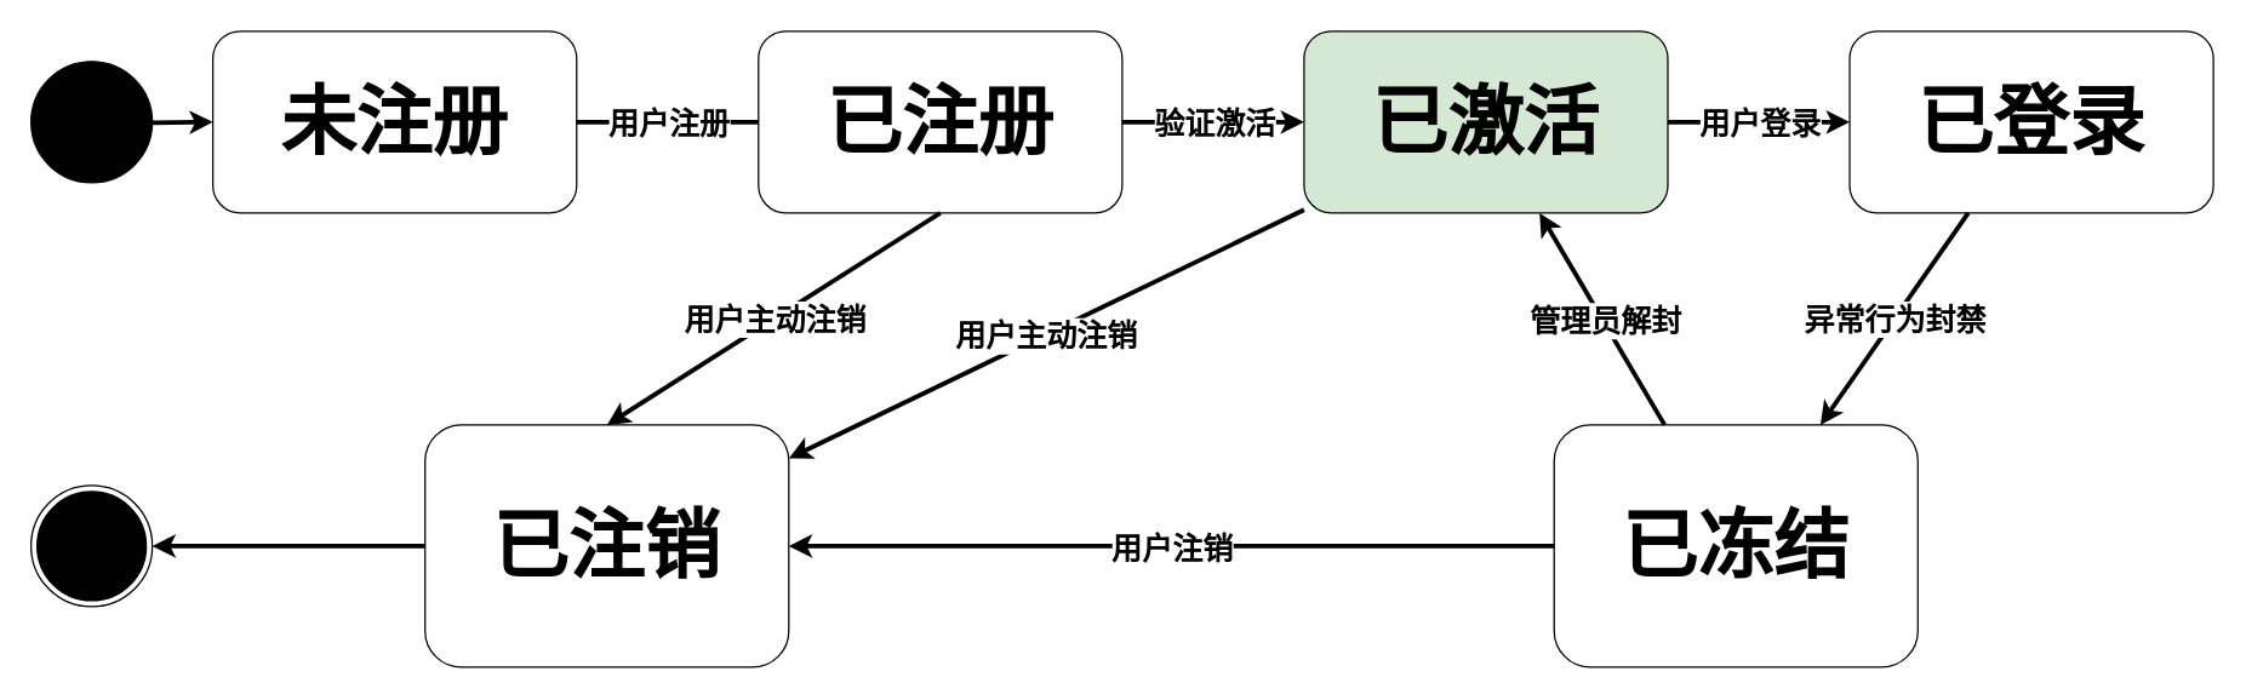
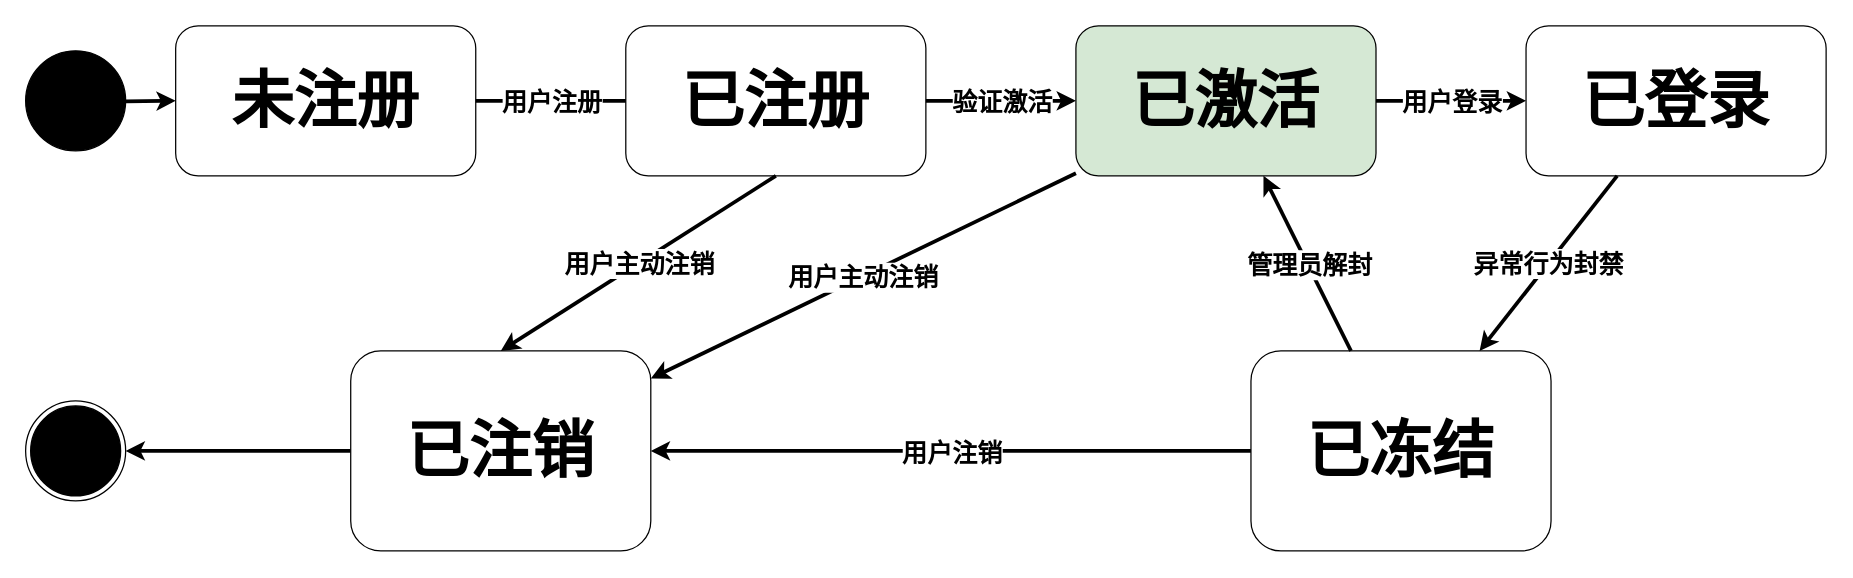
- <mxCell id="7" value="已冻结" style="rounded=1;whiteSpace=wrap;html=1;fontSize=50;fontFamily=黑体;fontStyle=1" vertex="1" parent="1"><mxGeometry x="1025" y="280" width="240" height="160" as="geometry" /></mxCell>
+ <mxCell id="7" value="已冻结" style="rounded=1;whiteSpace=wrap;html=1;fontSize=50;fontFamily=黑体;fontStyle=1" vertex="1" parent="1"><mxGeometry x="1000" y="280" width="240" height="160" as="geometry" /></mxCell>
